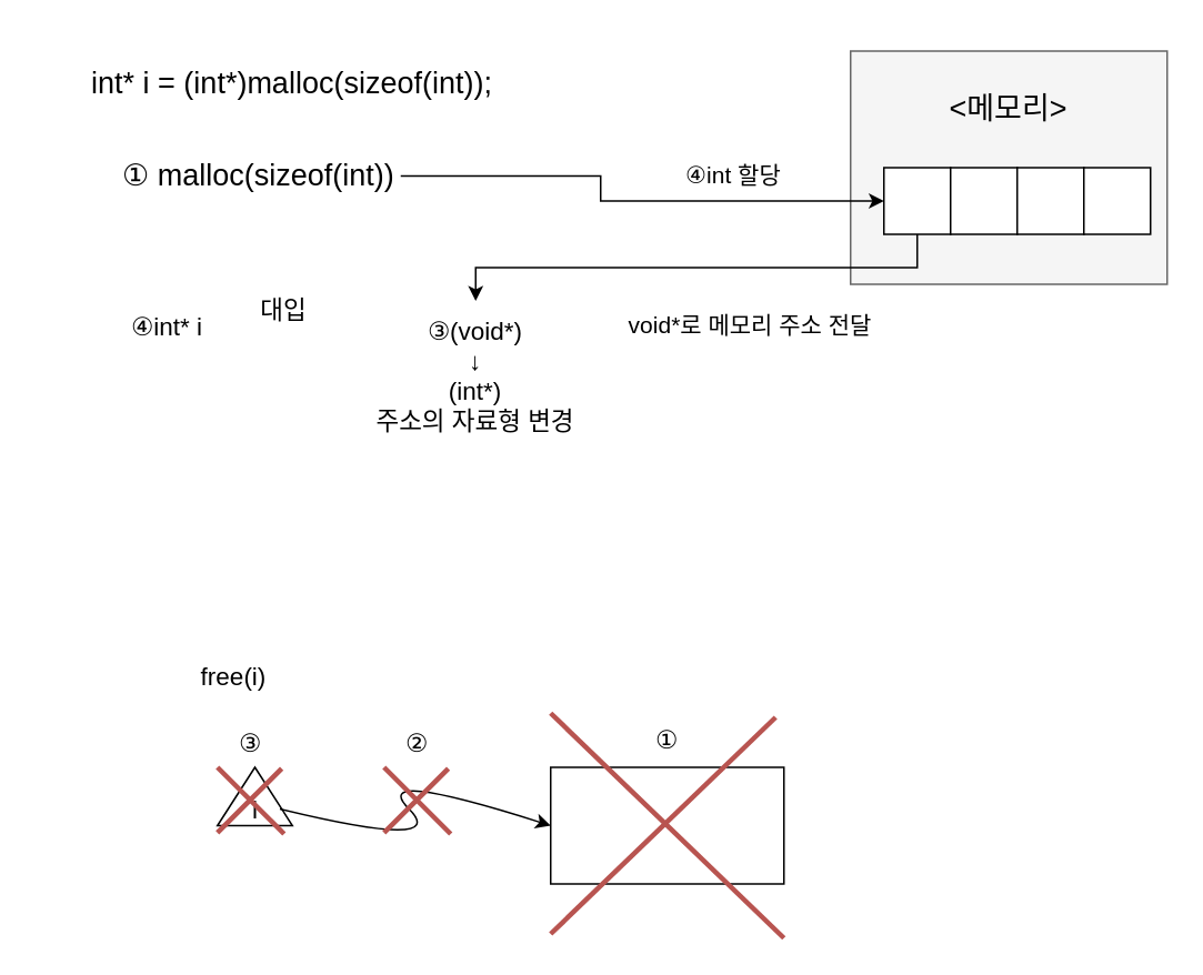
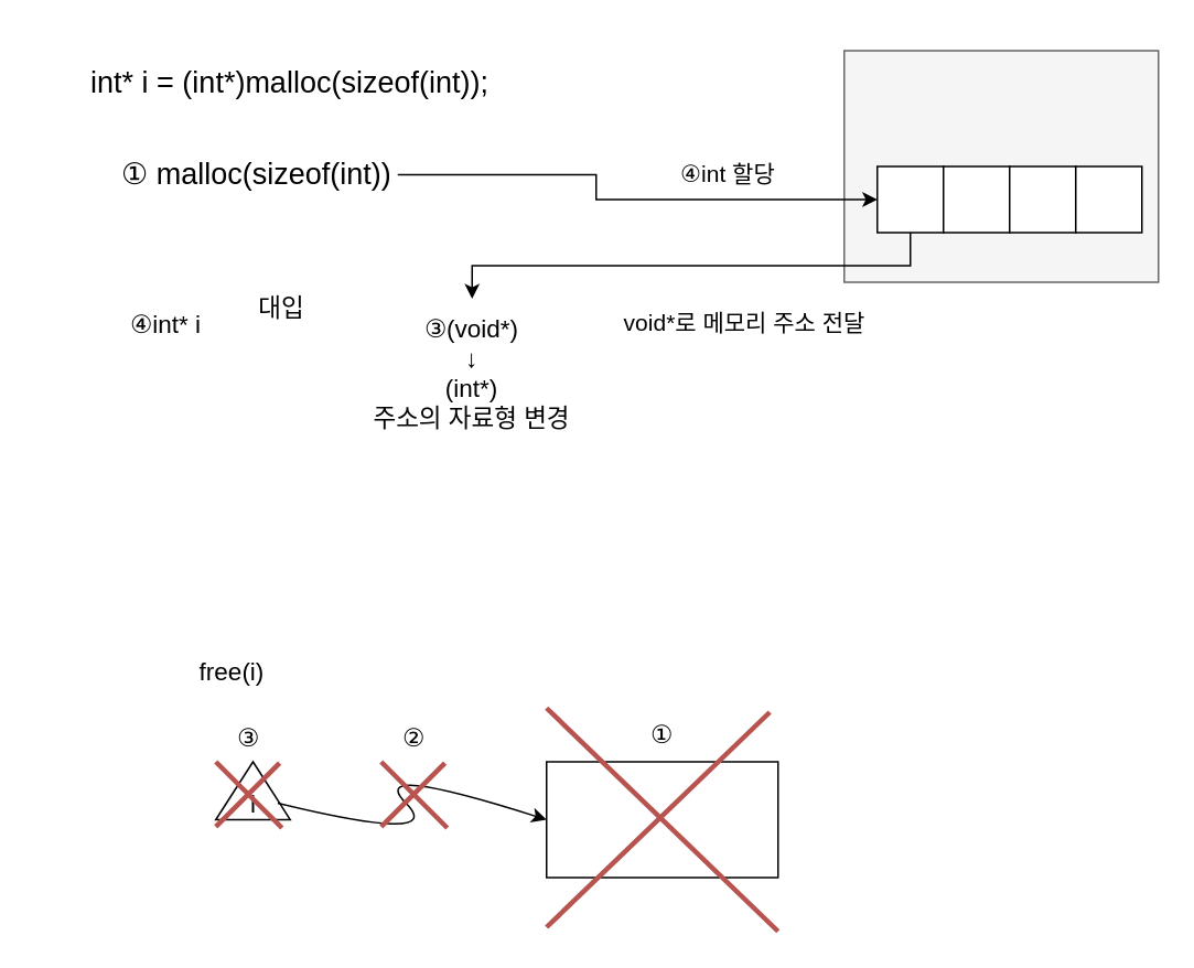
- <mxCell id="12" value="&amp;lt;메모리&amp;gt;" style="text;html=1;strokeColor=none;fillColor=none;align=center;verticalAlign=middle;whiteSpace=wrap;rounded=0;fontSize=18;" vertex="1" parent="1"><mxGeometry x="565" y="50" width="80" height="30" as="geometry" /></mxCell>
